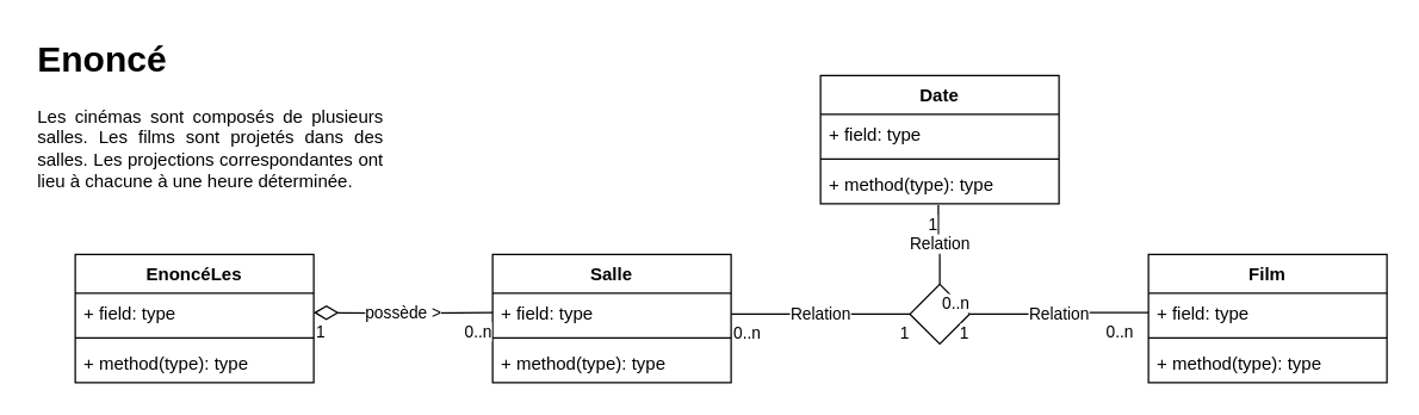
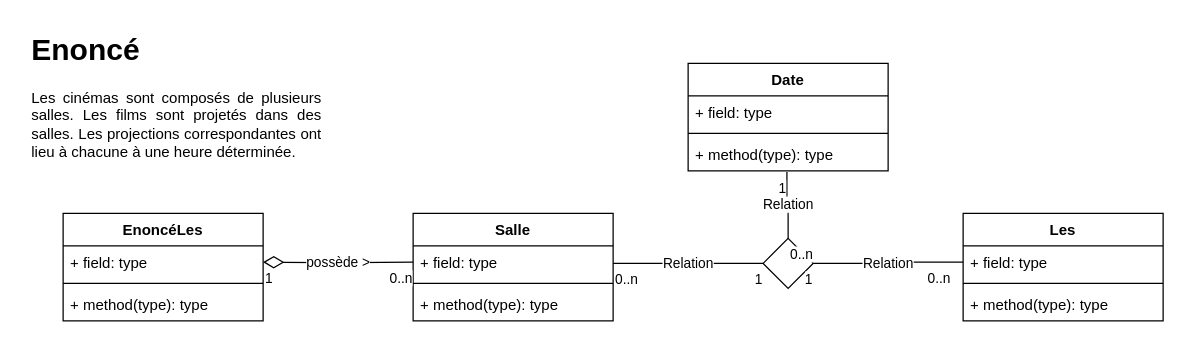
- <mxCell id="11" value="Film" style="swimlane;fontStyle=1;align=center;verticalAlign=top;childLayout=stackLayout;horizontal=1;startSize=26;horizontalStack=0;resizeParent=1;resizeParentMax=0;resizeLast=0;collapsible=1;marginBottom=0;" vertex="1" parent="1"><mxGeometry x="770" y="170" width="160" height="86" as="geometry" /></mxCell>
+ <mxCell id="11" value="Les" style="swimlane;fontStyle=1;align=center;verticalAlign=top;childLayout=stackLayout;horizontal=1;startSize=26;horizontalStack=0;resizeParent=1;resizeParentMax=0;resizeLast=0;collapsible=1;marginBottom=0;" vertex="1" parent="1"><mxGeometry x="770" y="170" width="160" height="86" as="geometry" /></mxCell>
